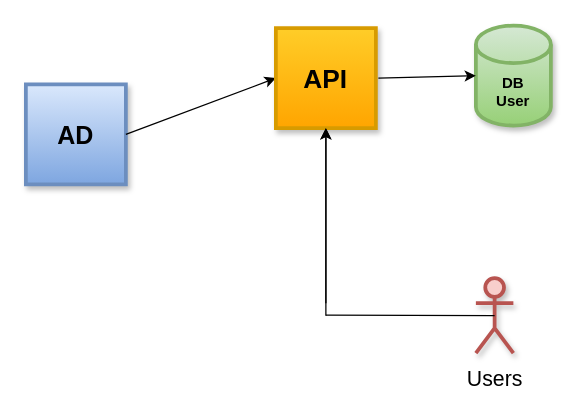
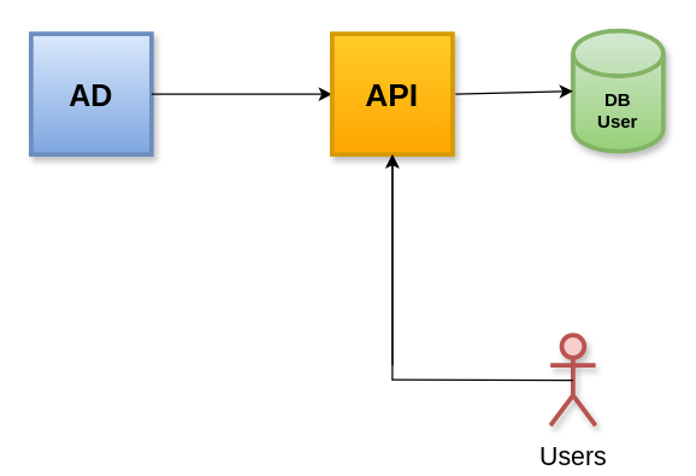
- <mxCell id="2" value="&lt;span style=&quot;font-size: 20px;&quot;&gt;AD&lt;/span&gt;" style="whiteSpace=wrap;html=1;aspect=fixed;strokeWidth=3;rounded=0;glass=0;shadow=1;fontStyle=1;fontSize=20;fillColor=#dae8fc;gradientColor=#7ea6e0;strokeColor=#6c8ebf;fontColor=#000000;" parent="1" vertex="1"><mxGeometry x="20" y="67" width="80" height="80" as="geometry" /></mxCell>
+ <mxCell id="2" value="&lt;span style=&quot;font-size: 20px;&quot;&gt;AD&lt;/span&gt;" style="whiteSpace=wrap;html=1;aspect=fixed;strokeWidth=3;rounded=0;glass=0;shadow=1;fontStyle=1;fontSize=20;fillColor=#dae8fc;gradientColor=#7ea6e0;strokeColor=#6c8ebf;fontColor=#000000;" parent="1" vertex="1"><mxGeometry x="20" y="22" width="80" height="80" as="geometry" /></mxCell>
- <mxCell id="7" value="&lt;font style=&quot;font-size: 17px;&quot;&gt;Users&lt;/font&gt;" style="shape=umlActor;verticalLabelPosition=bottom;verticalAlign=top;html=1;outlineConnect=0;rounded=0;shadow=1;glass=0;sketch=0;strokeWidth=3;fontSize=21;fillColor=#f8cecc;strokeColor=#b85450;" parent="1" vertex="1"><mxGeometry x="380" y="222" width="30" height="60" as="geometry" /></mxCell>
+ <mxCell id="7" value="&lt;font style=&quot;font-size: 17px;&quot;&gt;Users&lt;/font&gt;" style="shape=umlActor;verticalLabelPosition=bottom;verticalAlign=top;html=1;outlineConnect=0;rounded=0;shadow=1;glass=0;sketch=0;strokeWidth=3;fontSize=21;fillColor=#f8cecc;strokeColor=#b85450;" parent="1" vertex="1"><mxGeometry x="365" y="222" width="30" height="60" as="geometry" /></mxCell>
